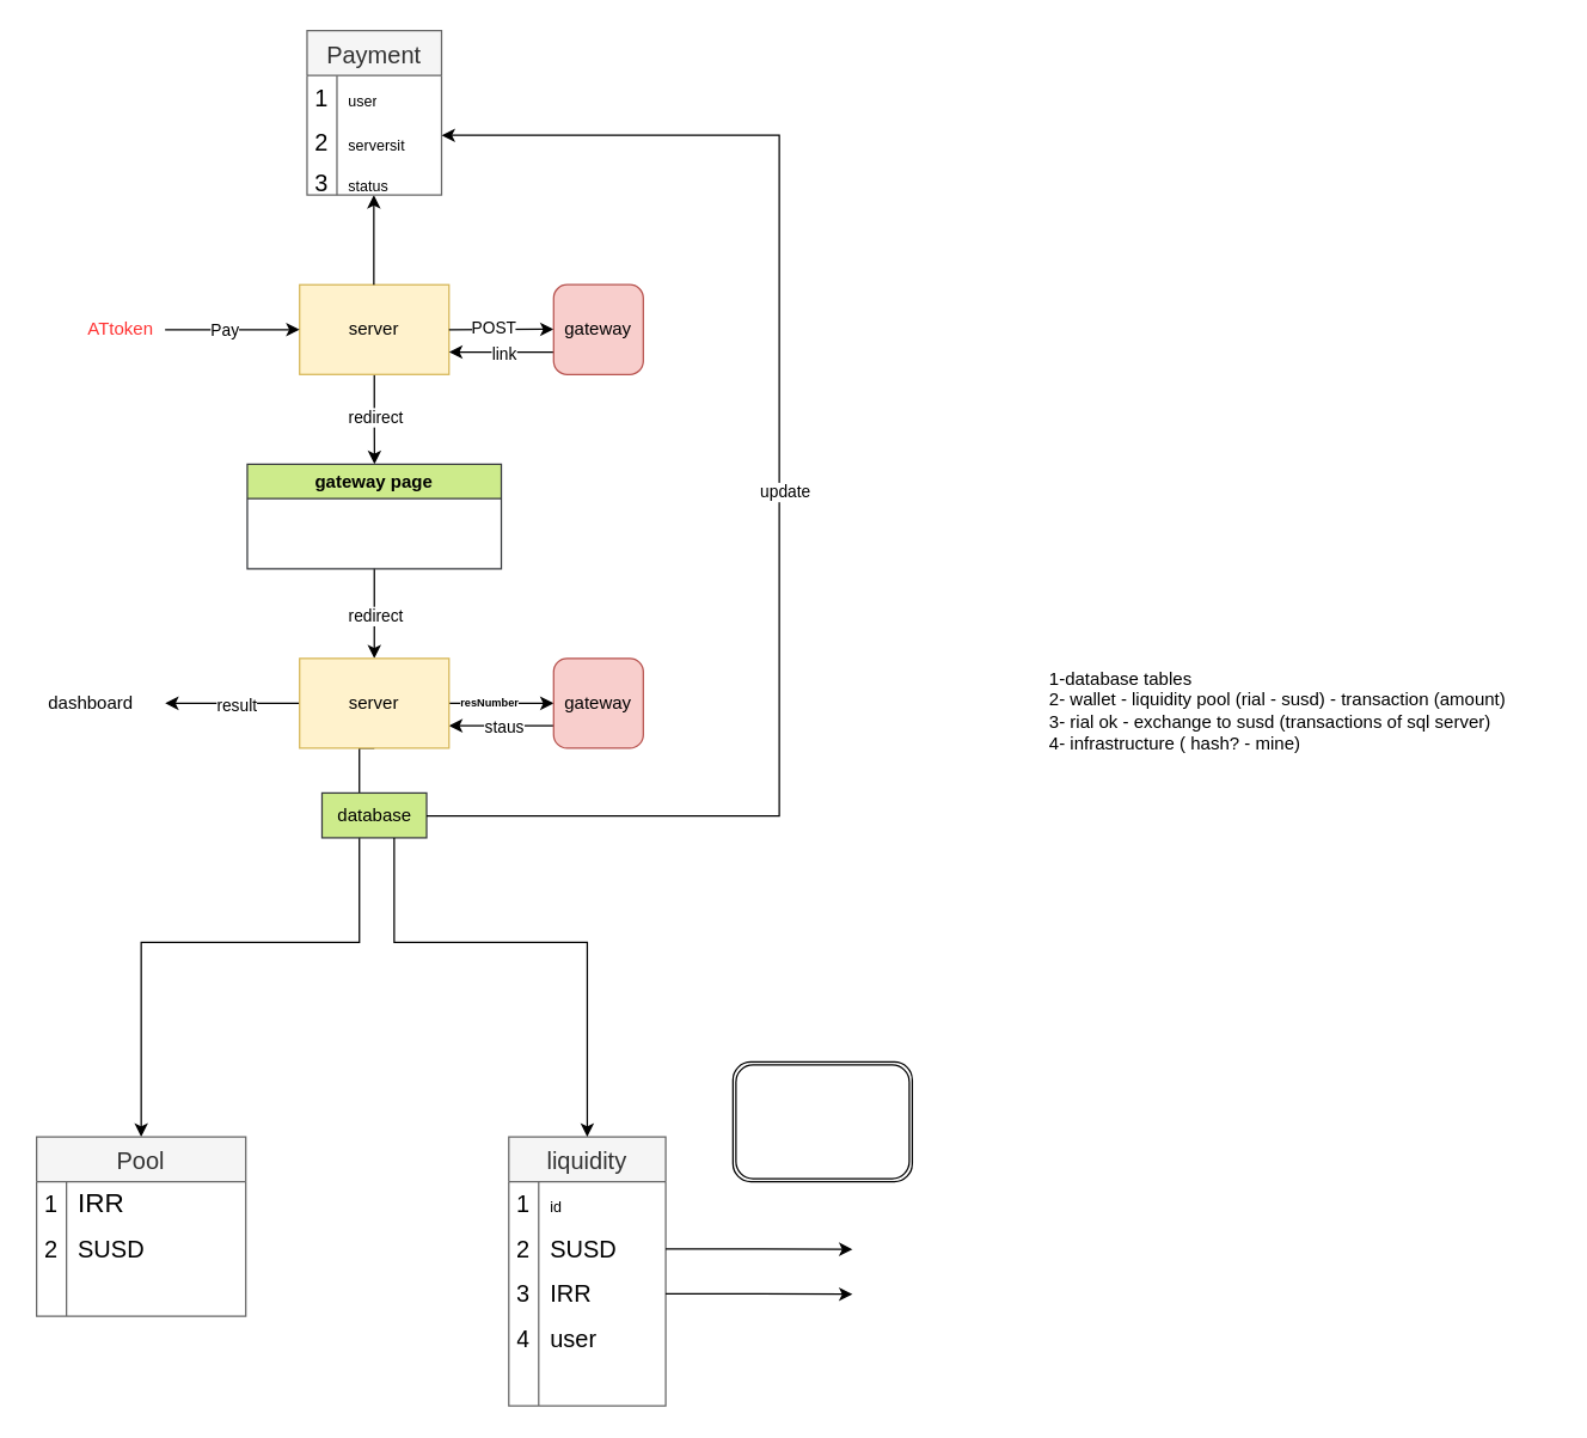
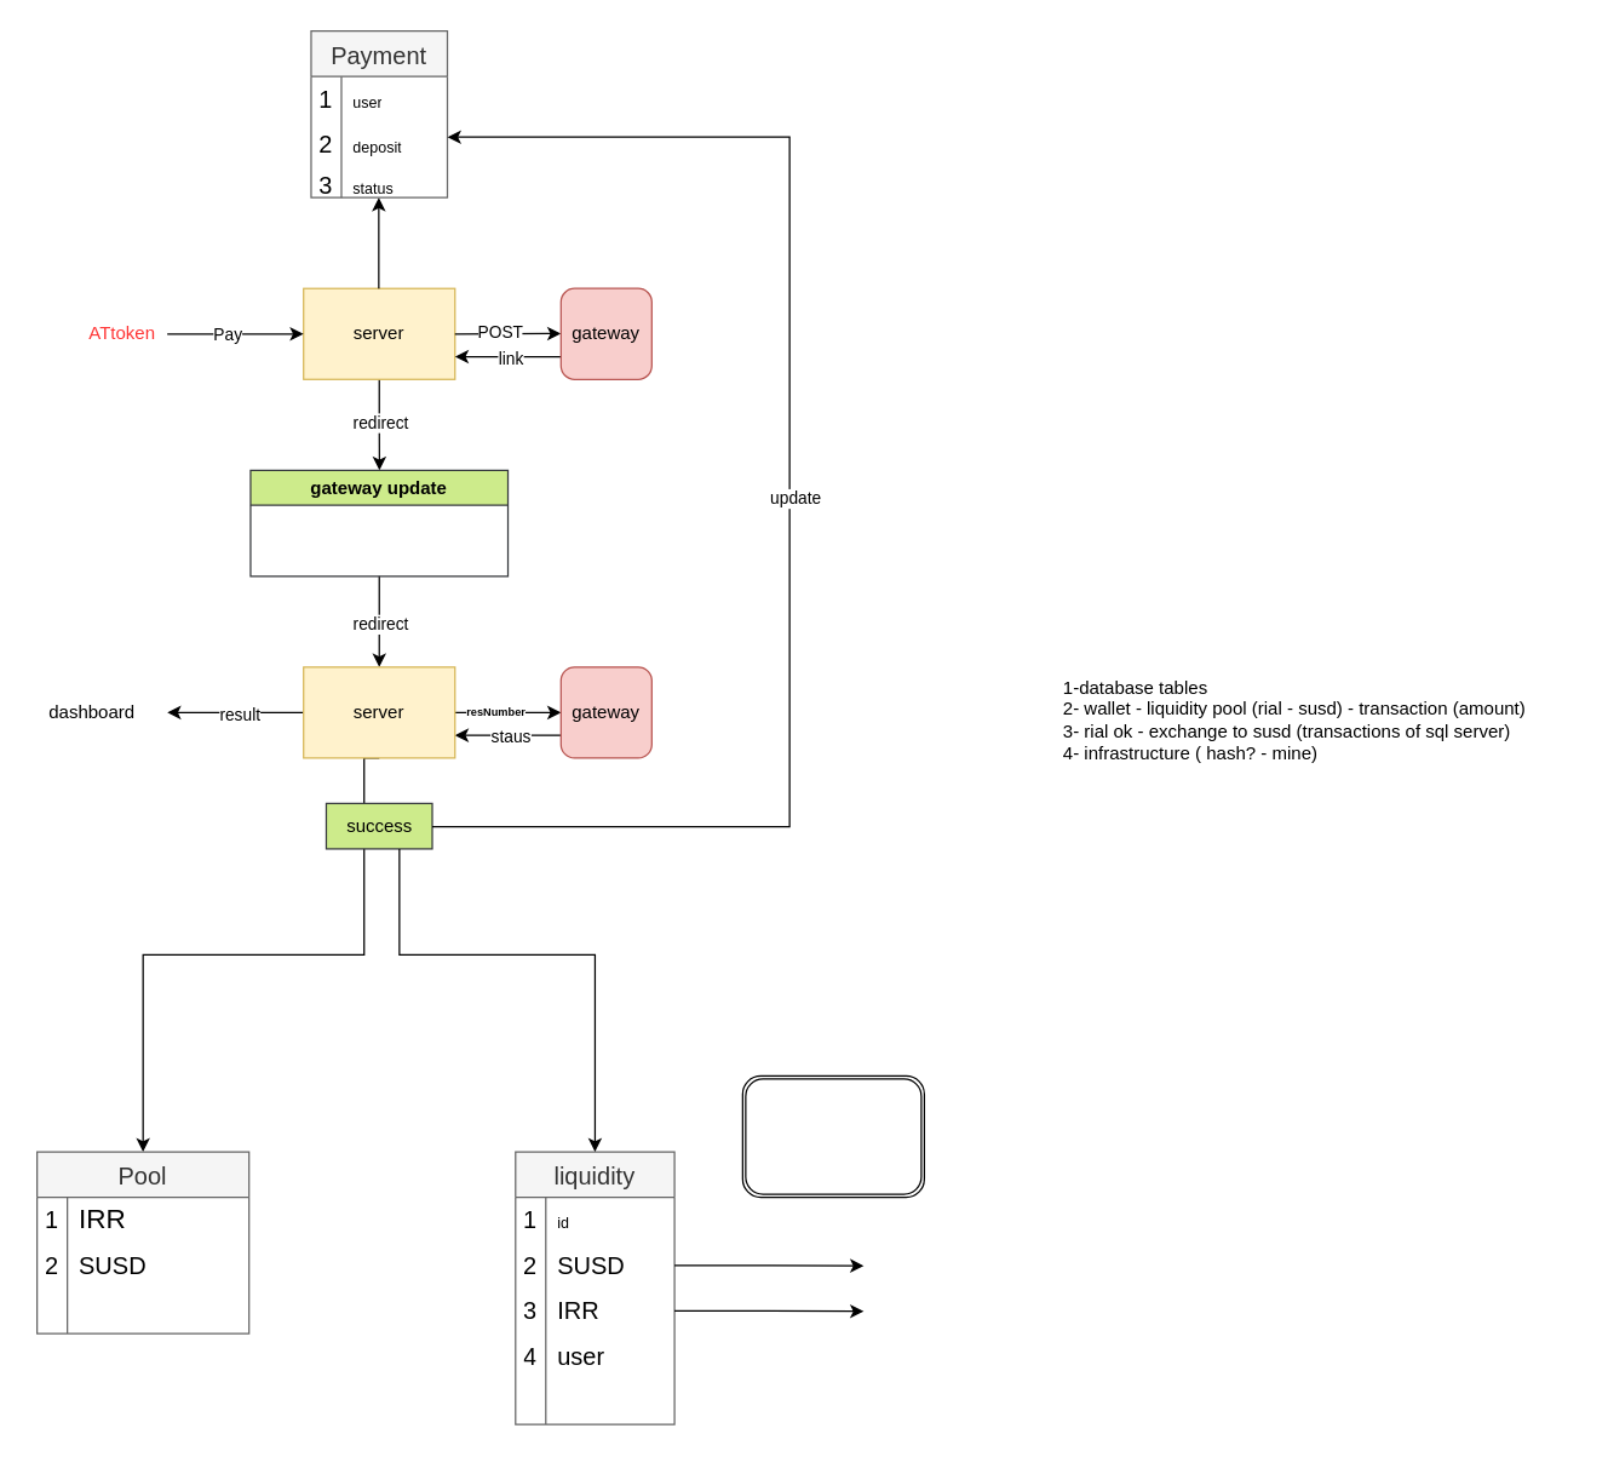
- <mxCell id="47" value="&lt;font style=&quot;font-size: 10px;&quot;&gt;server&lt;font style=&quot;&quot;&gt;sit&lt;/font&gt;&lt;/font&gt;" style="shape=partialRectangle;html=1;whiteSpace=wrap;connectable=0;fillColor=none;top=0;left=0;bottom=0;right=0;align=left;spacingLeft=6;overflow=hidden;strokeColor=inherit;fontSize=16;" vertex="1" parent="45"><mxGeometry x="20" width="70" height="30" as="geometry"><mxRectangle width="70" height="30" as="alternateBounds" /></mxGeometry></mxCell>
+ <mxCell id="47" value="&lt;font style=&quot;font-size: 10px;&quot;&gt;depo&lt;font style=&quot;&quot;&gt;sit&lt;/font&gt;&lt;/font&gt;" style="shape=partialRectangle;html=1;whiteSpace=wrap;connectable=0;fillColor=none;top=0;left=0;bottom=0;right=0;align=left;spacingLeft=6;overflow=hidden;strokeColor=inherit;fontSize=16;" vertex="1" parent="45"><mxGeometry x="20" width="70" height="30" as="geometry"><mxRectangle width="70" height="30" as="alternateBounds" /></mxGeometry></mxCell>
- <mxCell id="14" value="gateway page" style="swimlane;whiteSpace=wrap;html=1;fillColor=#cdeb8b;strokeColor=#36393d;" parent="1" vertex="1"><mxGeometry x="165" y="310" width="170" height="70" as="geometry" /></mxCell>
+ <mxCell id="14" value="gateway update" style="swimlane;whiteSpace=wrap;html=1;fillColor=#cdeb8b;strokeColor=#36393d;" parent="1" vertex="1"><mxGeometry x="165" y="310" width="170" height="70" as="geometry" /></mxCell>
- <mxCell id="51" value="database" style="text;html=1;align=center;verticalAlign=middle;resizable=0;points=[];autosize=1;strokeColor=#36393d;fillColor=#cdeb8b;" vertex="1" parent="1"><mxGeometry x="215" y="530" width="70" height="30" as="geometry" /></mxCell>
+ <mxCell id="51" value="success" style="text;html=1;align=center;verticalAlign=middle;resizable=0;points=[];autosize=1;strokeColor=#36393d;fillColor=#cdeb8b;" vertex="1" parent="1"><mxGeometry x="215" y="530" width="70" height="30" as="geometry" /></mxCell>
